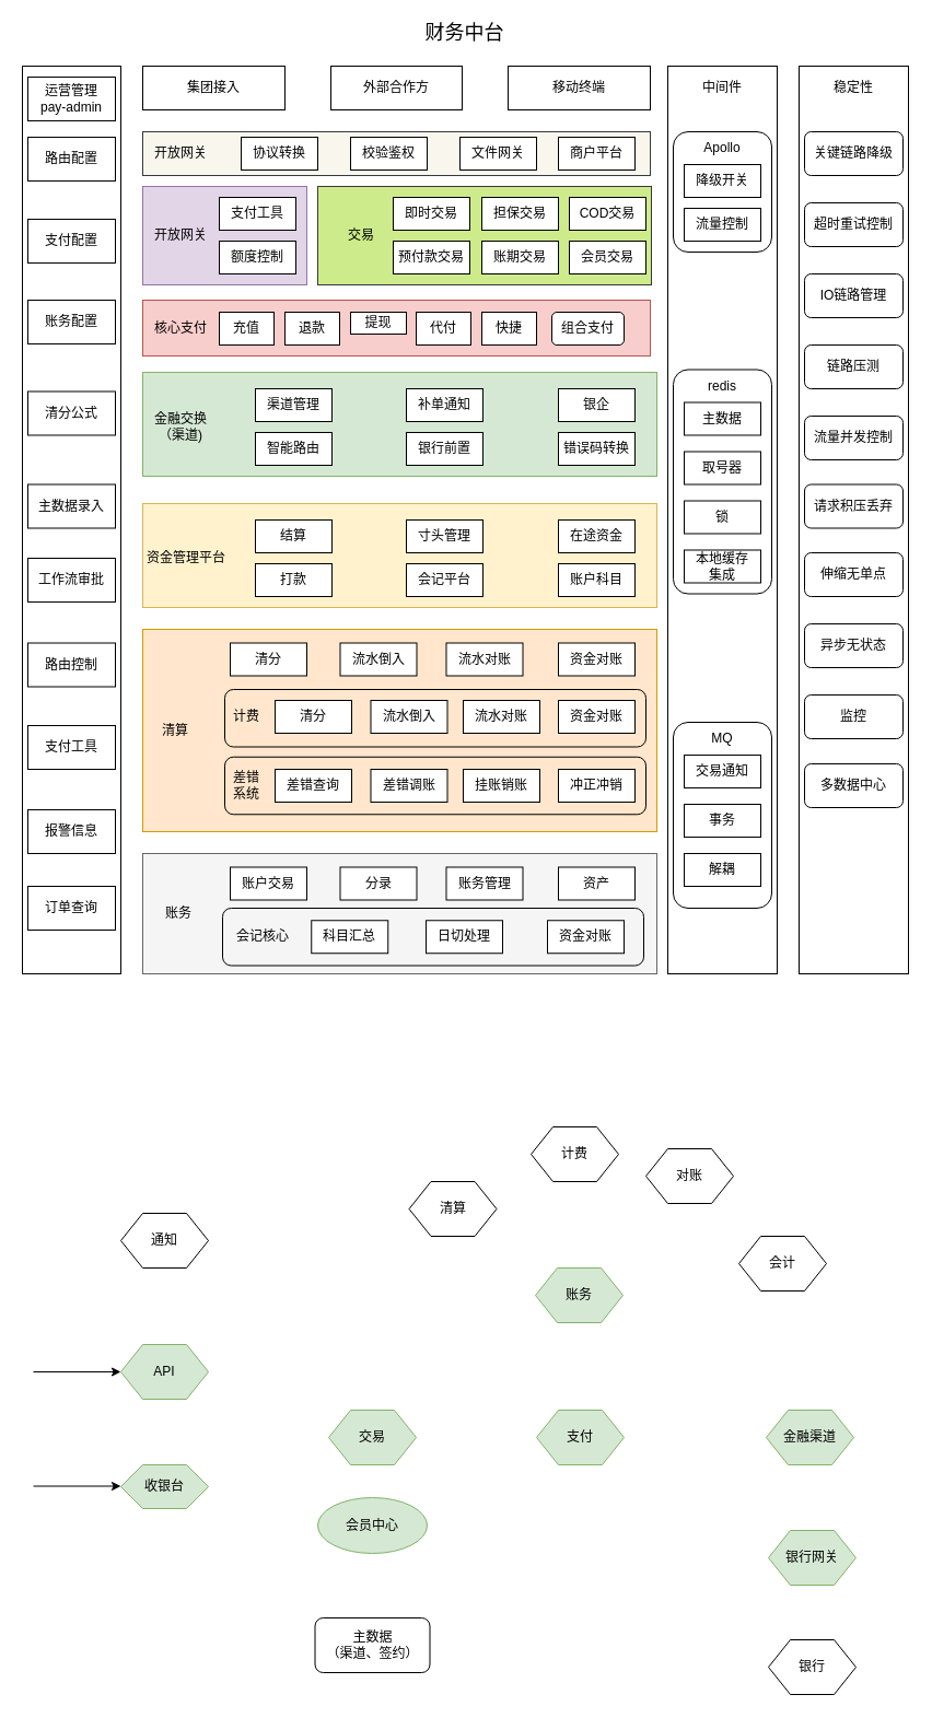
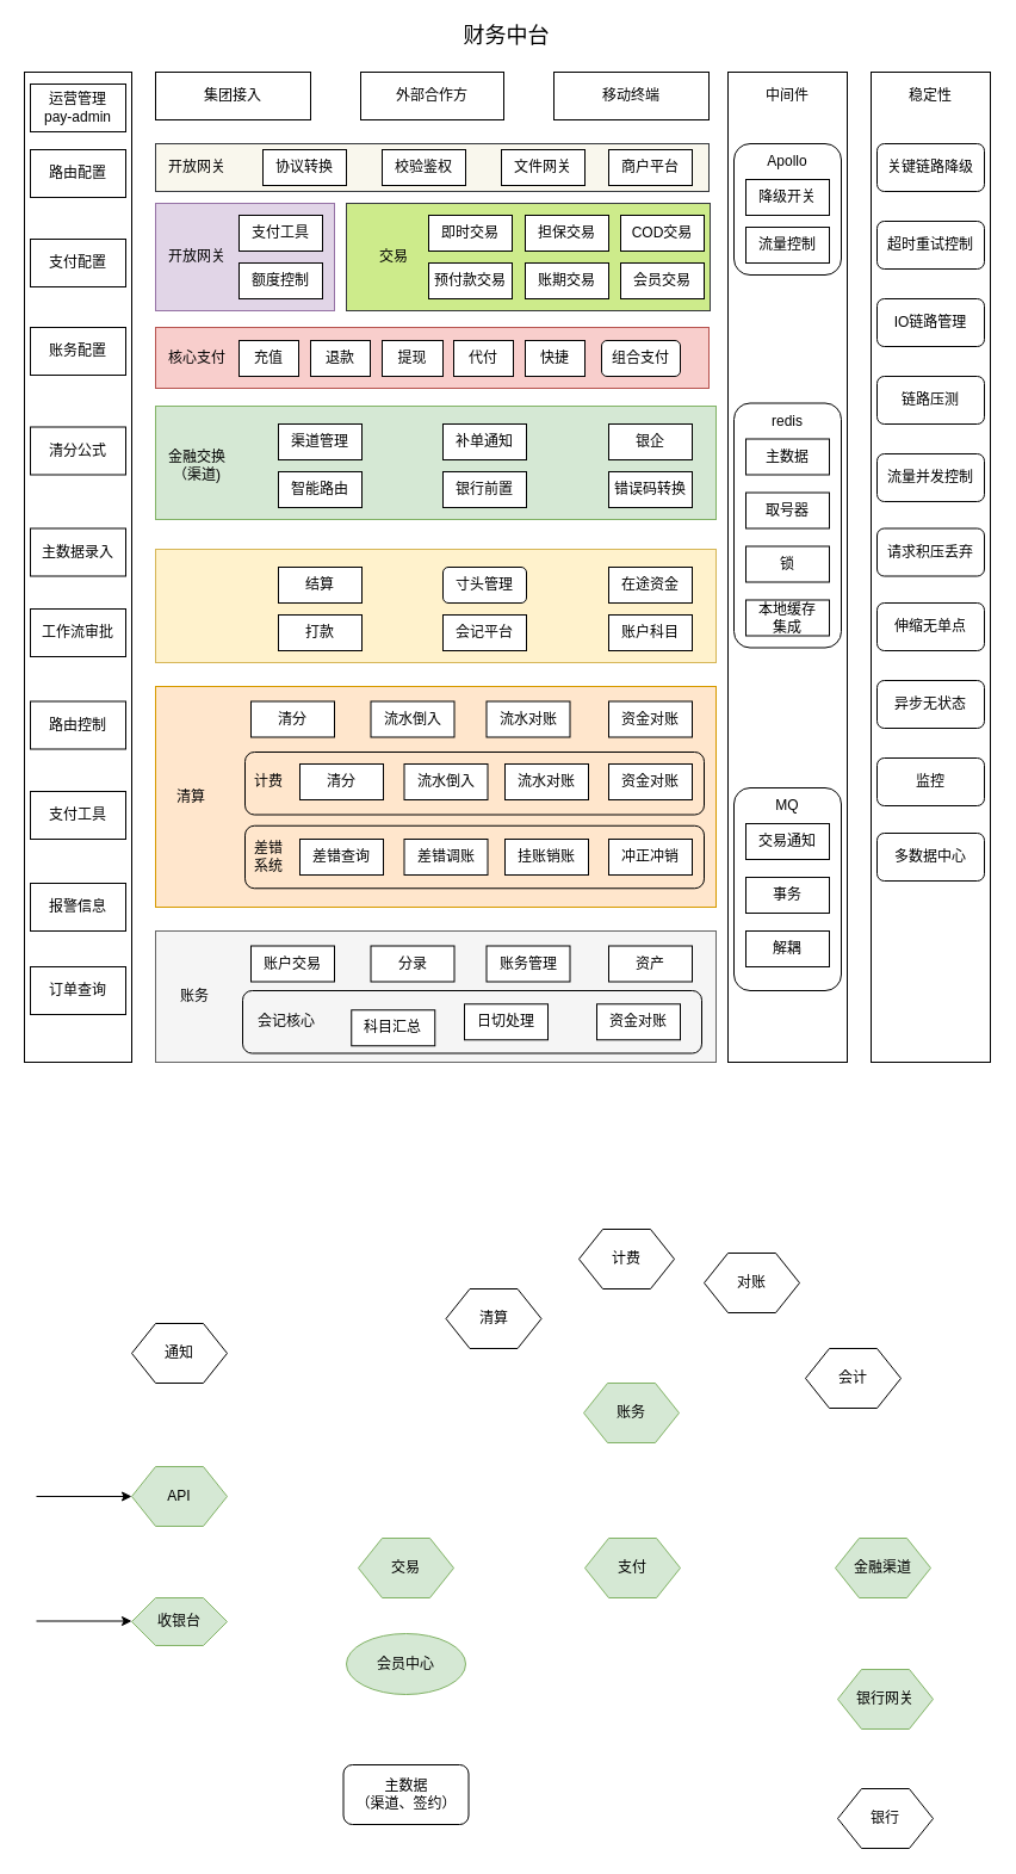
- <mxCell id="44" value="&lt;font style=&quot;font-size: 12px&quot;&gt;提现&lt;/font&gt;" style="rounded=0;whiteSpace=wrap;html=1;" parent="1" vertex="1"><mxGeometry x="320" y="285" width="51" height="20" as="geometry" /></mxCell>
+ <mxCell id="44" value="&lt;font style=&quot;font-size: 12px&quot;&gt;提现&lt;/font&gt;" style="rounded=0;whiteSpace=wrap;html=1;" parent="1" vertex="1"><mxGeometry x="320" y="285" width="51" height="30" as="geometry" /></mxCell>
- <mxCell id="65" value="寸头管理" style="rounded=0;whiteSpace=wrap;html=1;" parent="1" vertex="1"><mxGeometry x="371" y="475" width="70" height="30" as="geometry" /></mxCell>
+ <mxCell id="65" value="寸头管理" style="whiteSpace=wrap;html=1;rounded=1;" parent="1" vertex="1"><mxGeometry x="371" y="475" width="70" height="30" as="geometry" /></mxCell>
- <mxCell id="62" value="&lt;font style=&quot;font-size: 12px&quot;&gt;资金管理平台&lt;br&gt;&lt;/font&gt;" style="rounded=0;whiteSpace=wrap;html=1;fillColor=none;strokeColor=none;" parent="1" vertex="1"><mxGeometry x="130" y="490" width="80" height="40" as="geometry" /></mxCell>
- <mxCell id="92" value="&lt;font style=&quot;font-size: 12px&quot;&gt;科目汇总&lt;/font&gt;" style="rounded=0;whiteSpace=wrap;html=1;" parent="1" vertex="1"><mxGeometry x="284.25" y="841.25" width="70" height="30" as="geometry" /></mxCell>
+ <mxCell id="92" value="&lt;font style=&quot;font-size: 12px&quot;&gt;科目汇总&lt;/font&gt;" style="rounded=0;whiteSpace=wrap;html=1;" parent="1" vertex="1"><mxGeometry x="294.25" y="846.25" width="70" height="30" as="geometry" /></mxCell>
